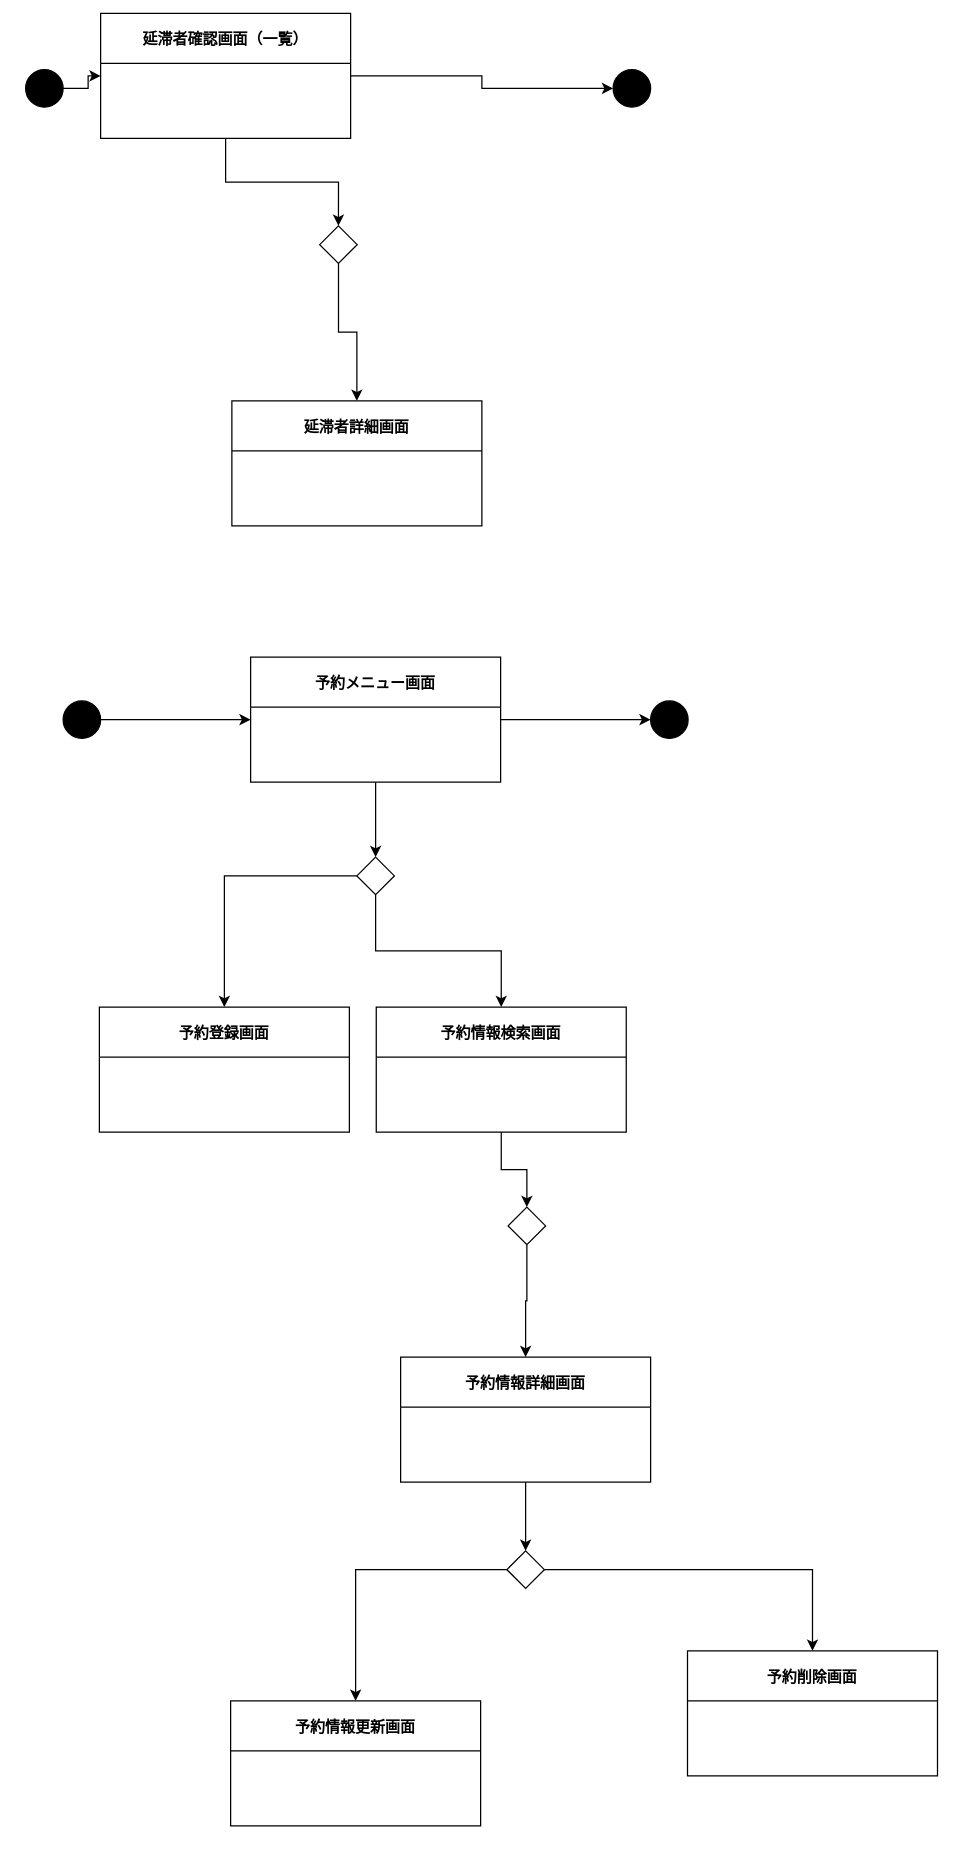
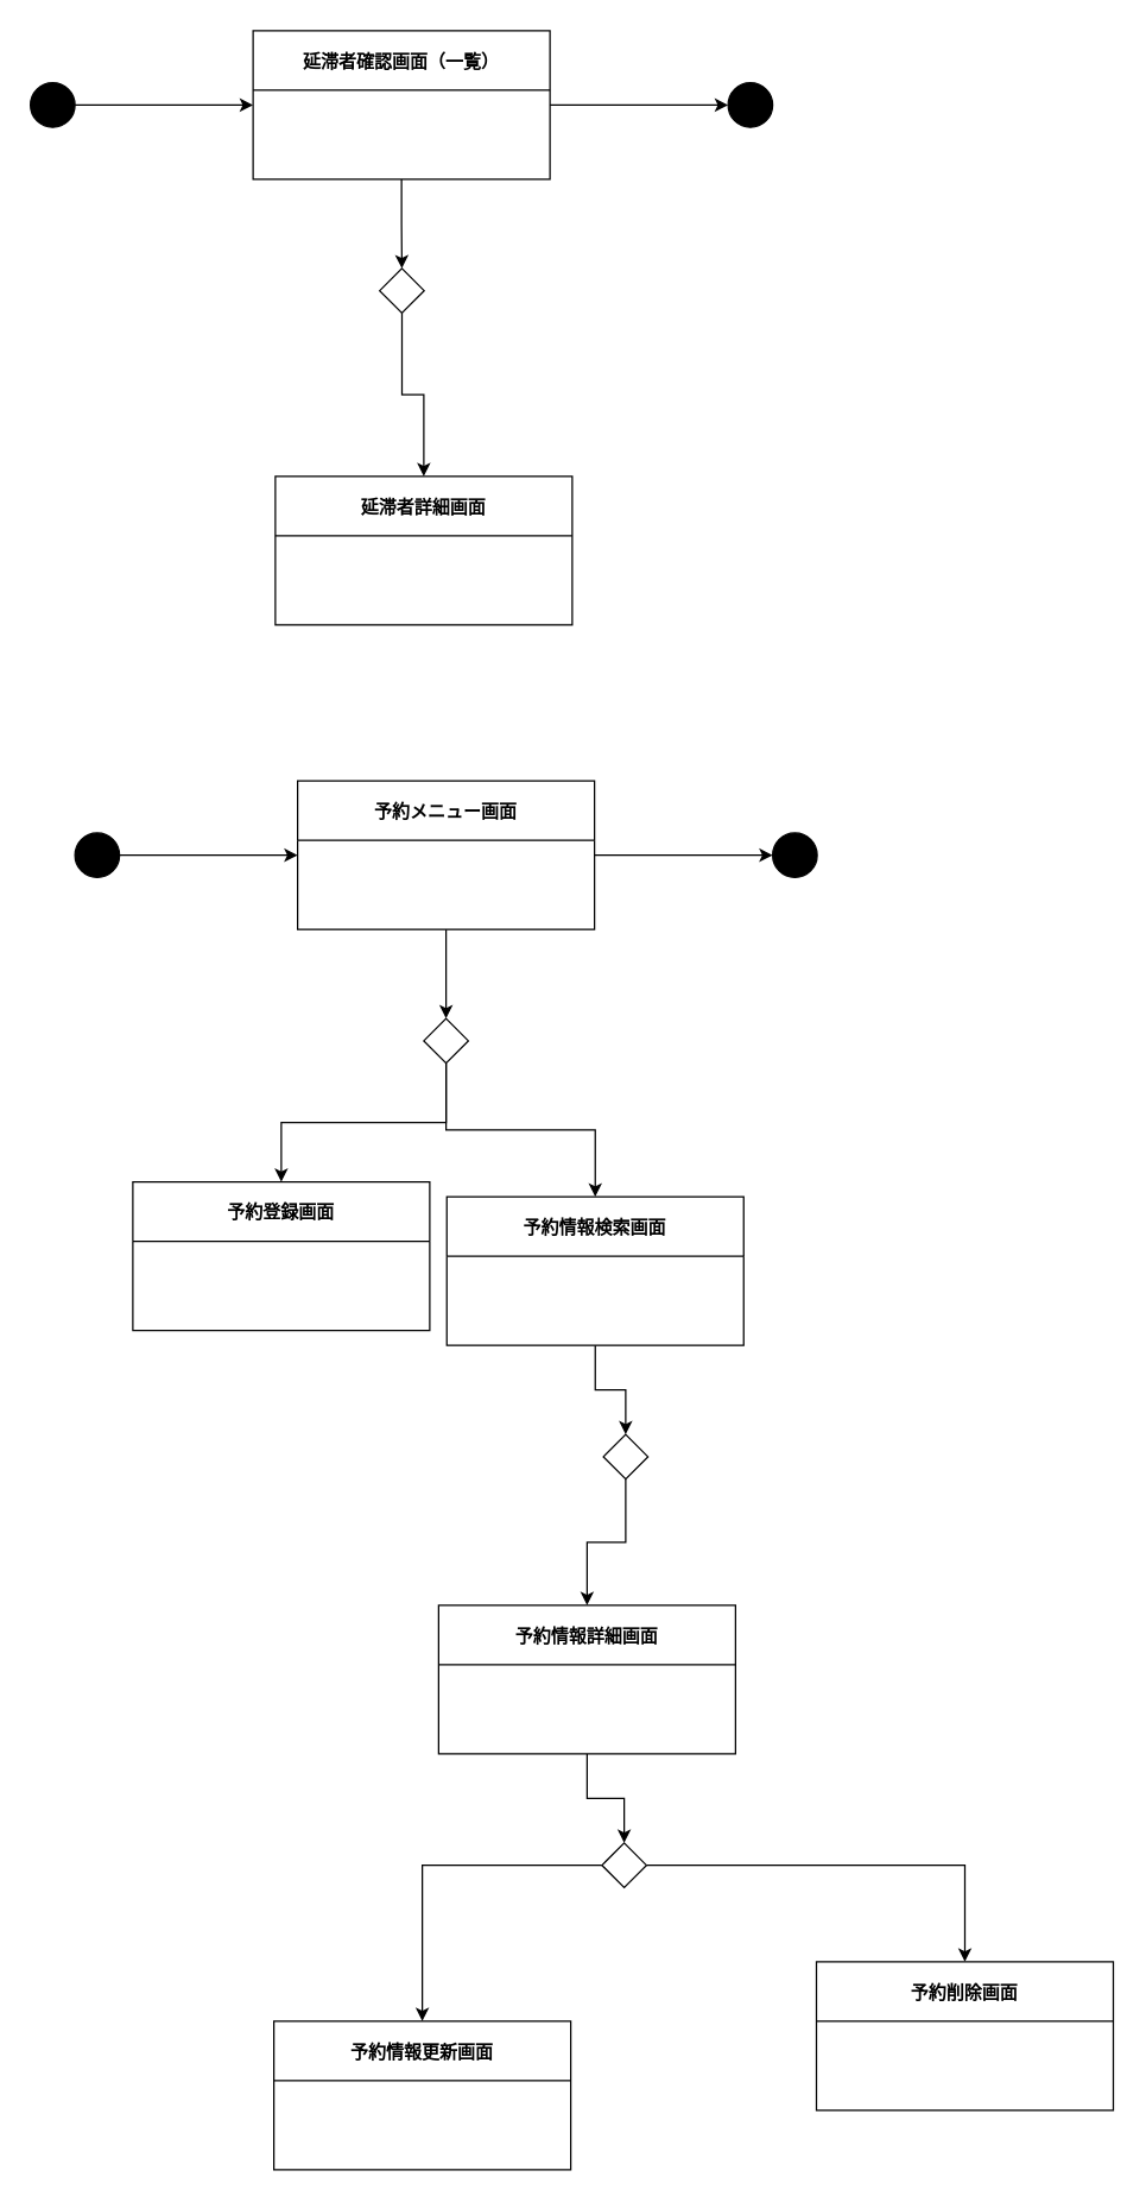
- <mxCell id="4" value="延滞者確認画面（一覧）" style="swimlane;startSize=40;" vertex="1" parent="1"><mxGeometry x="80" y="10" width="200" height="100" as="geometry" /></mxCell>
+ <mxCell id="4" value="延滞者確認画面（一覧）" style="swimlane;startSize=40;" vertex="1" parent="1"><mxGeometry x="170" y="20" width="200" height="100" as="geometry" /></mxCell>
- <mxCell id="19" value="予約登録画面" style="swimlane;startSize=40;" vertex="1" parent="1"><mxGeometry x="79" y="805" width="200" height="100" as="geometry" /></mxCell>
+ <mxCell id="19" value="予約登録画面" style="swimlane;startSize=40;" vertex="1" parent="1"><mxGeometry x="89" y="795" width="200" height="100" as="geometry" /></mxCell>
- <mxCell id="21" value="予約情報詳細画面" style="swimlane;startSize=40;" vertex="1" parent="1"><mxGeometry x="320" y="1085" width="200" height="100" as="geometry" /></mxCell>
+ <mxCell id="21" value="予約情報詳細画面" style="swimlane;startSize=40;" vertex="1" parent="1"><mxGeometry x="295" y="1080" width="200" height="100" as="geometry" /></mxCell>
